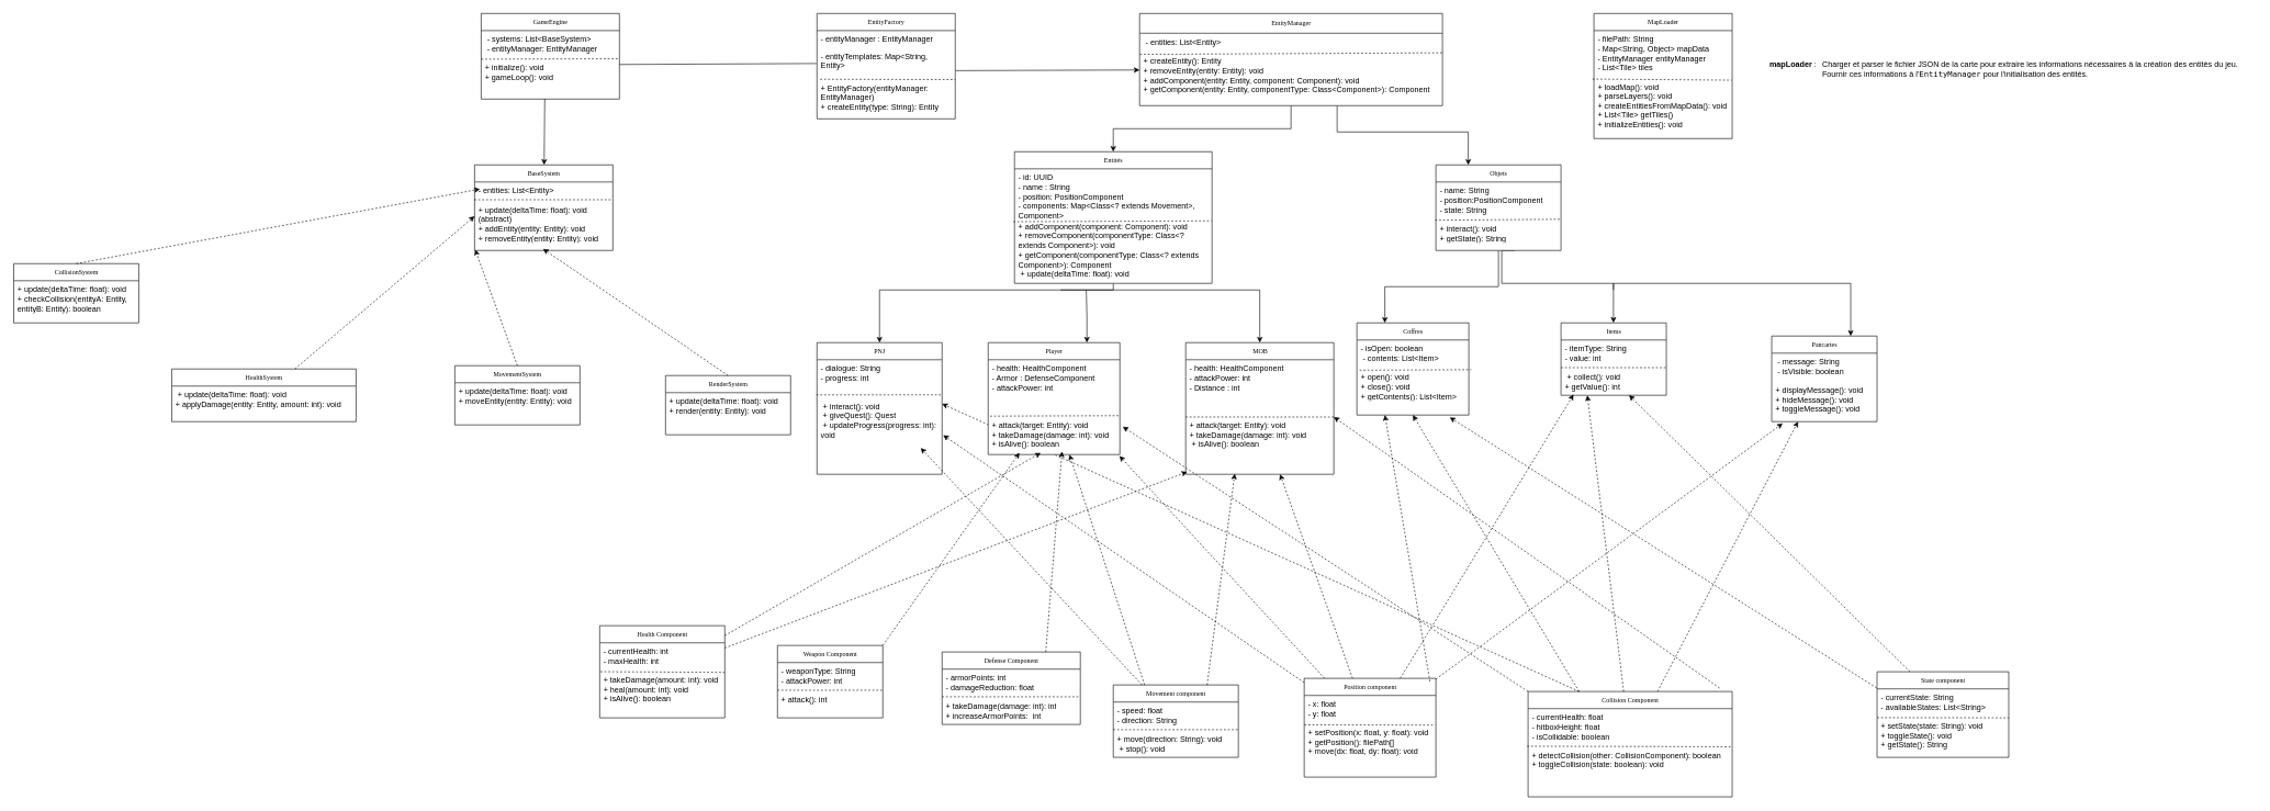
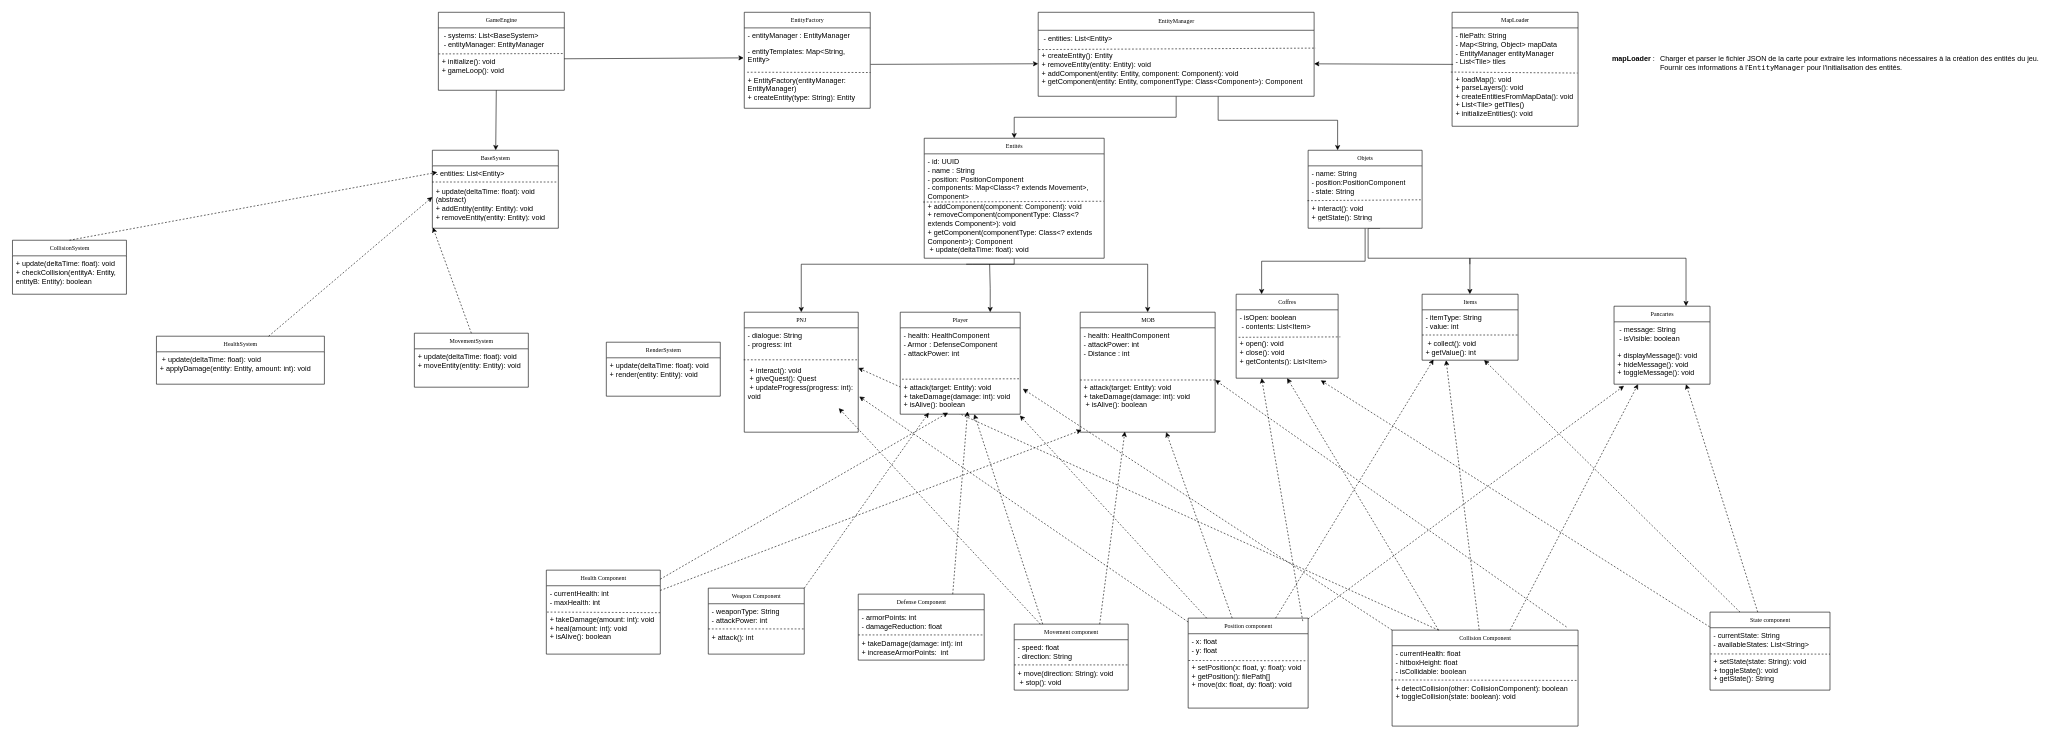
- <mxCell id="91" style="rounded=0;orthogonalLoop=1;jettySize=auto;html=1;entryX=0;entryY=0.5;entryDx=0;entryDy=0;endArrow=none;" parent="1" source="89" target="5" edge="1"><mxGeometry relative="1" as="geometry" /></mxCell>
+ <mxCell id="91" style="rounded=0;orthogonalLoop=1;jettySize=auto;html=1;entryX=0;entryY=0.5;entryDx=0;entryDy=0;" parent="1" source="89" target="5" edge="1"><mxGeometry relative="1" as="geometry" /></mxCell>
+ <mxCell id="106" style="rounded=0;orthogonalLoop=1;jettySize=auto;html=1;exitX=0.008;exitY=0.371;exitDx=0;exitDy=0;exitPerimeter=0;" parent="1" source="105" target="87" edge="1"><mxGeometry relative="1" as="geometry" /></mxCell>
- <mxCell id="92" style="rounded=0;orthogonalLoop=1;jettySize=auto;html=1;exitX=0.5;exitY=0;exitDx=0;exitDy=0;entryX=0.495;entryY=0.977;entryDx=0;entryDy=0;entryPerimeter=0;dashed=1;" parent="1" source="78" target="72" edge="1"><mxGeometry relative="1" as="geometry" /></mxCell>
+ <mxCell id="38" style="rounded=0;orthogonalLoop=1;jettySize=auto;html=1;entryX=0.75;entryY=1;entryDx=0;entryDy=0;dashed=1;" parent="1" source="39" target="26" edge="1"><mxGeometry relative="1" as="geometry" /></mxCell>
